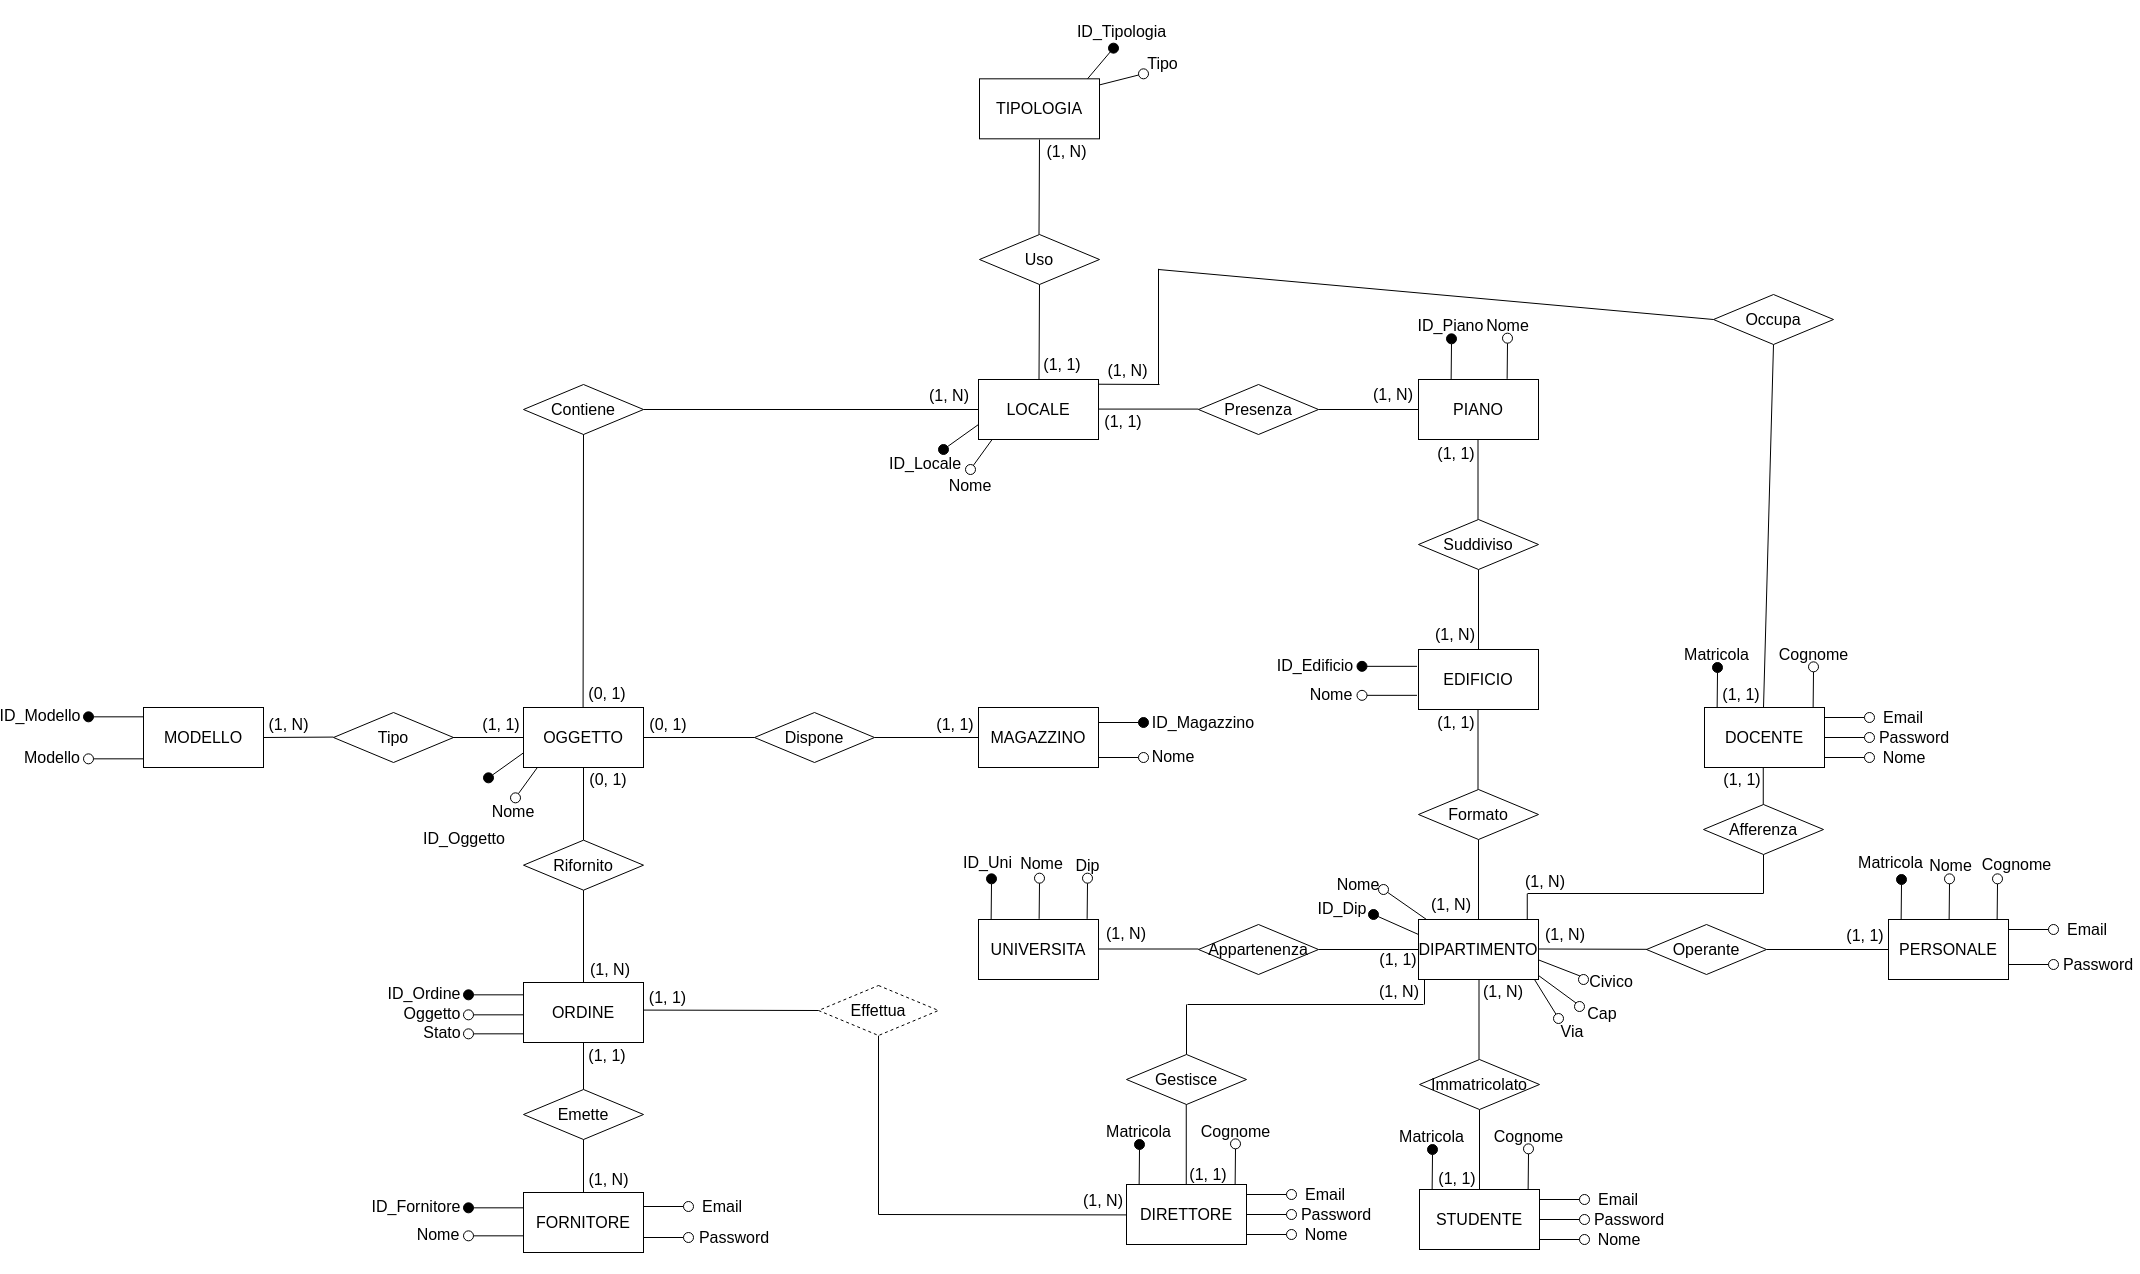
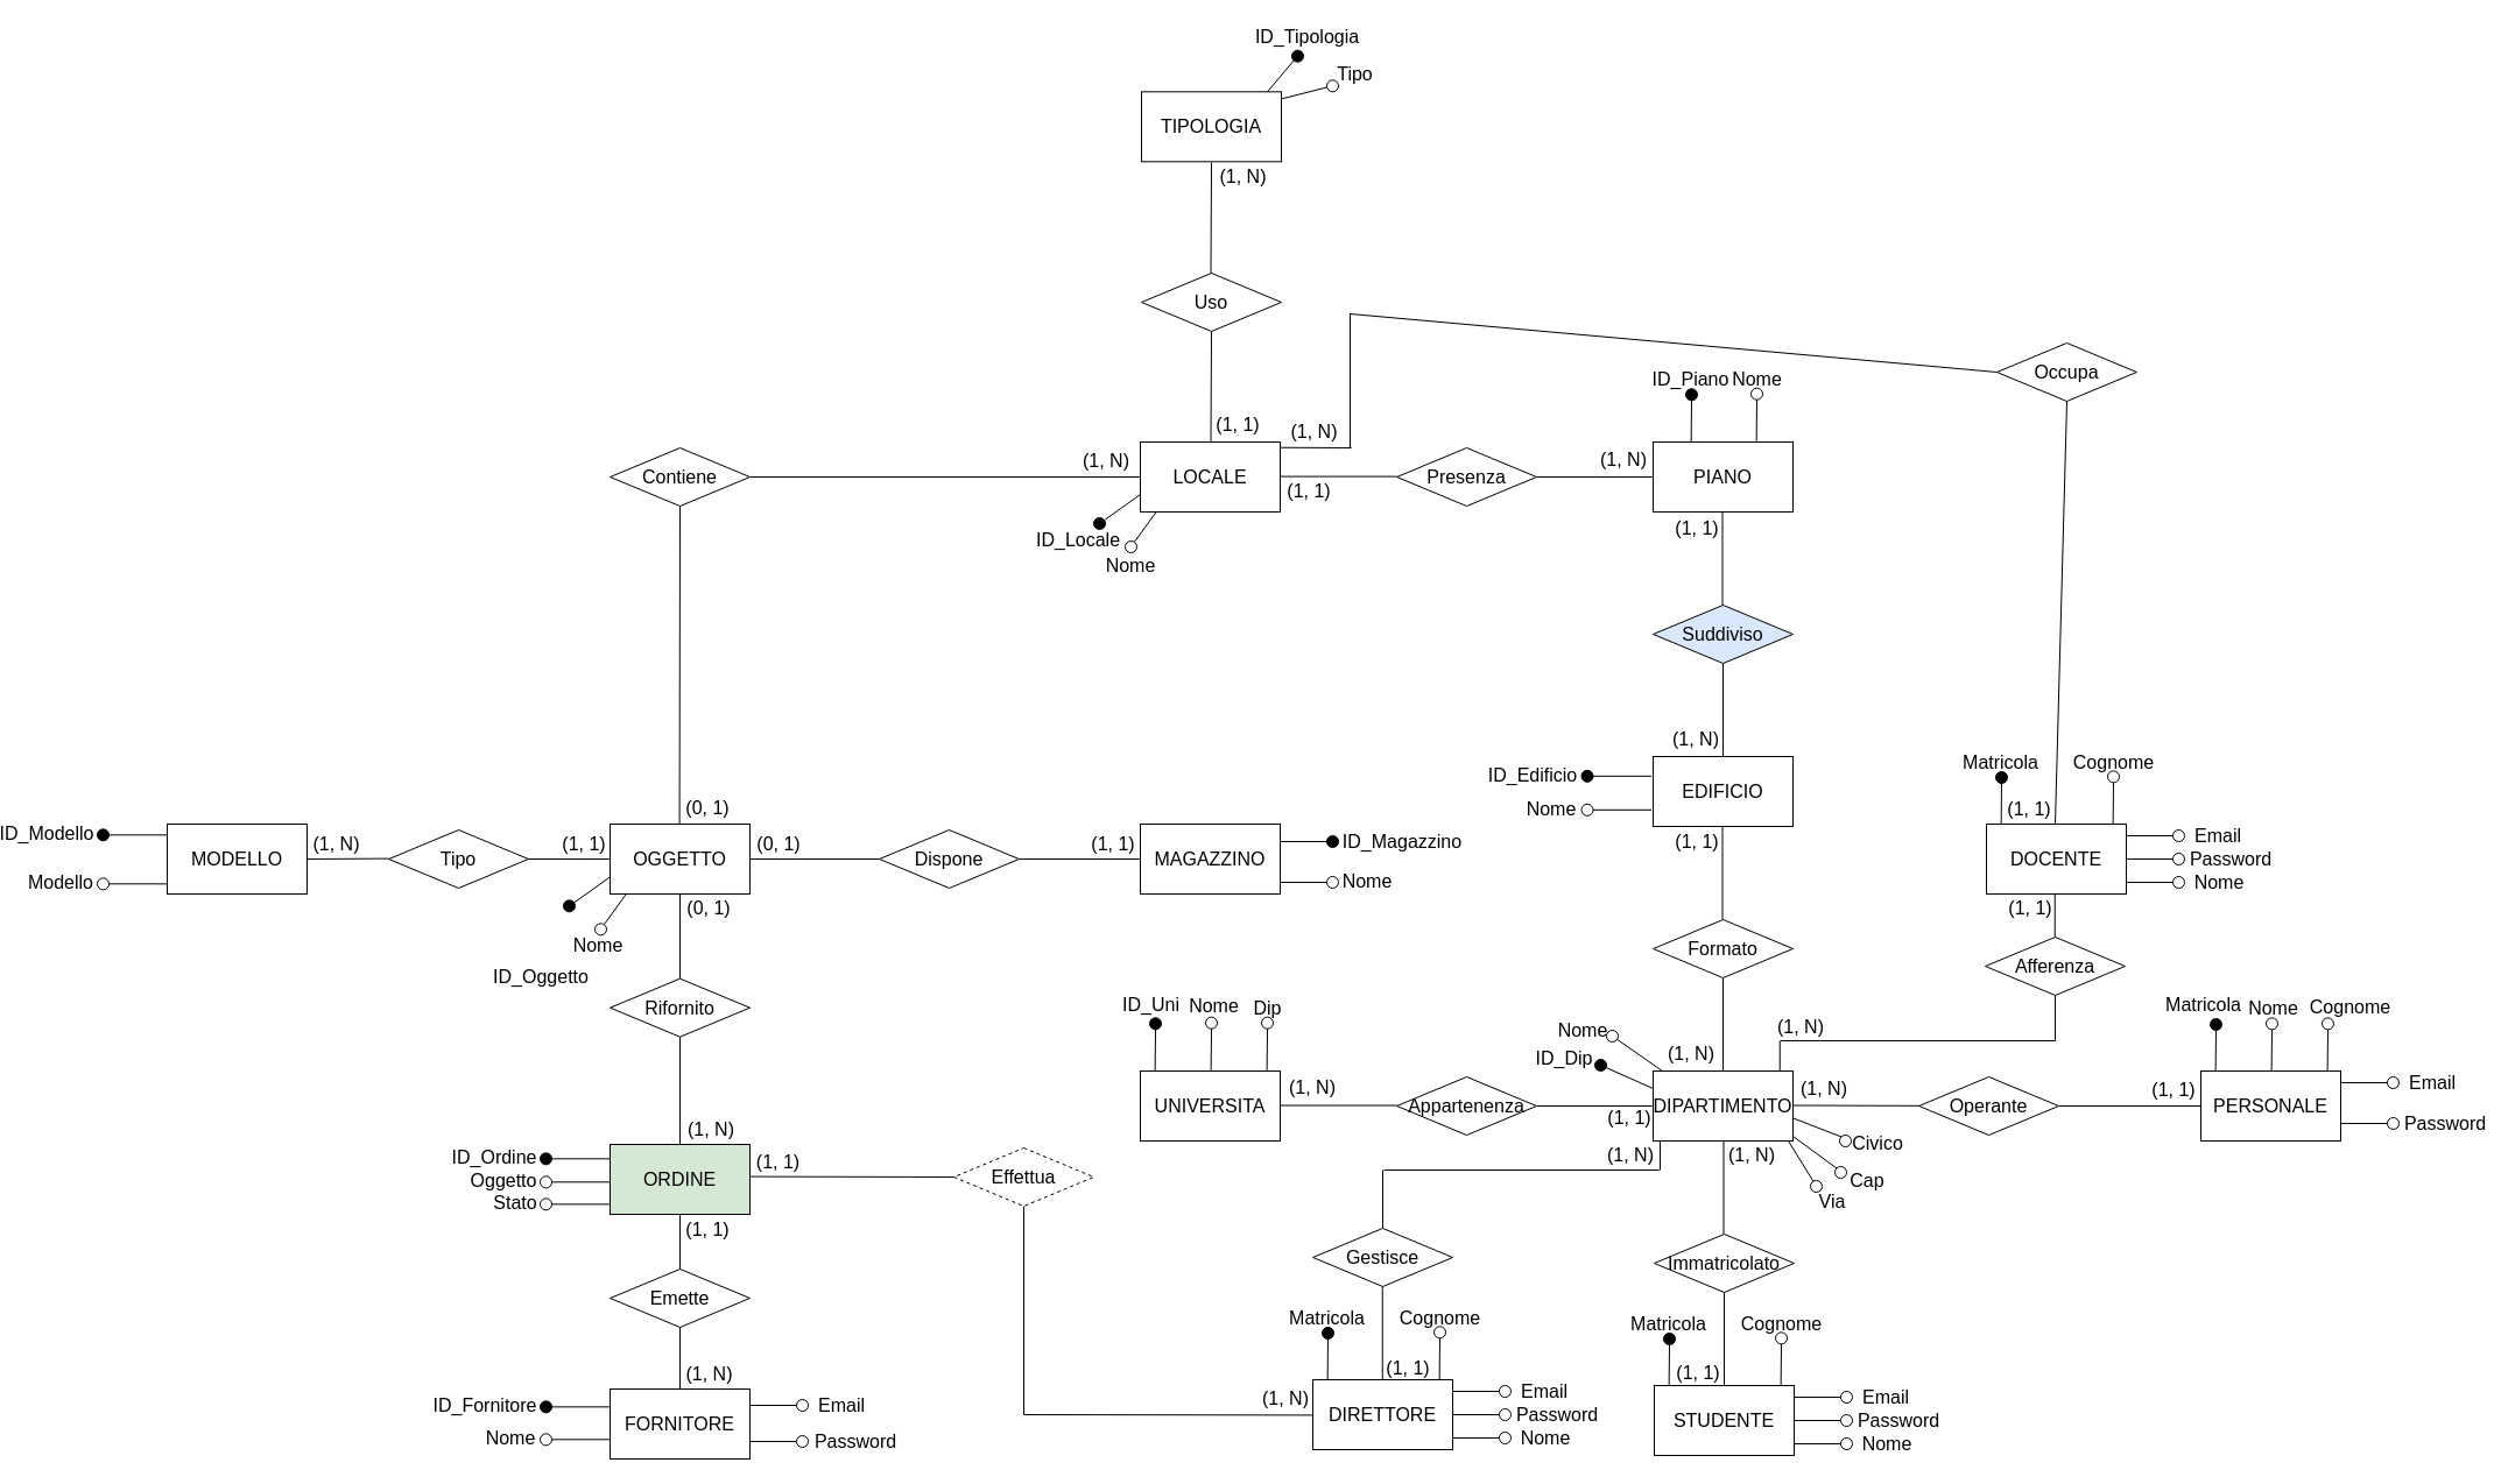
- <mxCell id="14" value="Suddiviso" style="rhombus;whiteSpace=wrap;html=1;fontSize=16;" parent="1" vertex="1"><mxGeometry x="1418" y="519" width="120" height="50" as="geometry" /></mxCell>
+ <mxCell id="14" value="Suddiviso" style="rhombus;whiteSpace=wrap;html=1;fontSize=16;fillColor=#dae8fc;" parent="1" vertex="1"><mxGeometry x="1418" y="519" width="120" height="50" as="geometry" /></mxCell>
- <mxCell id="138" value="ORDINE" style="rounded=0;whiteSpace=wrap;html=1;fontSize=16;" parent="1" vertex="1"><mxGeometry x="523" y="982" width="120" height="60" as="geometry" /></mxCell>
+ <mxCell id="138" value="ORDINE" style="rounded=0;whiteSpace=wrap;html=1;fontSize=16;fillColor=#d5e8d4;" parent="1" vertex="1"><mxGeometry x="523" y="982" width="120" height="60" as="geometry" /></mxCell>
